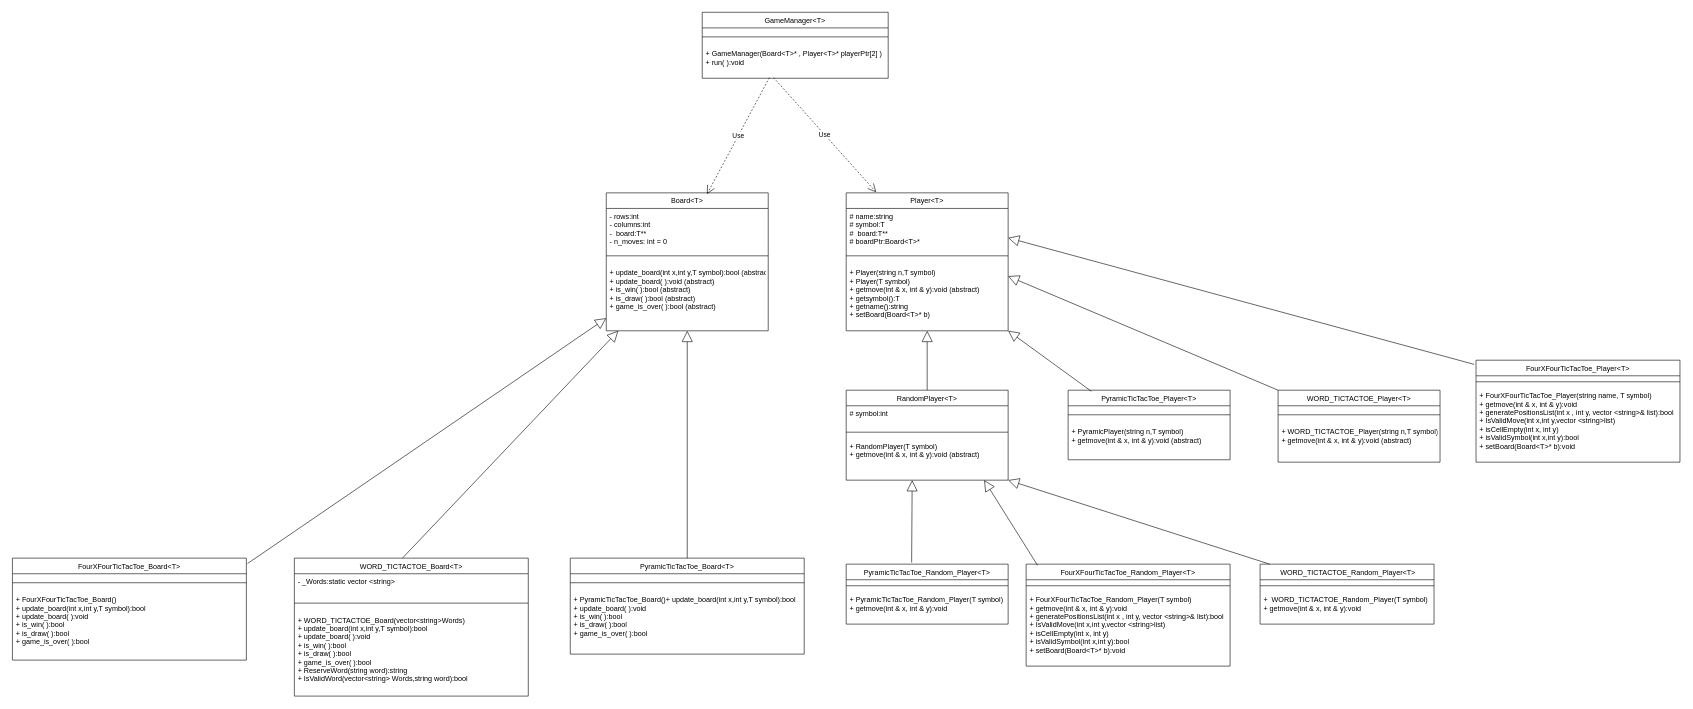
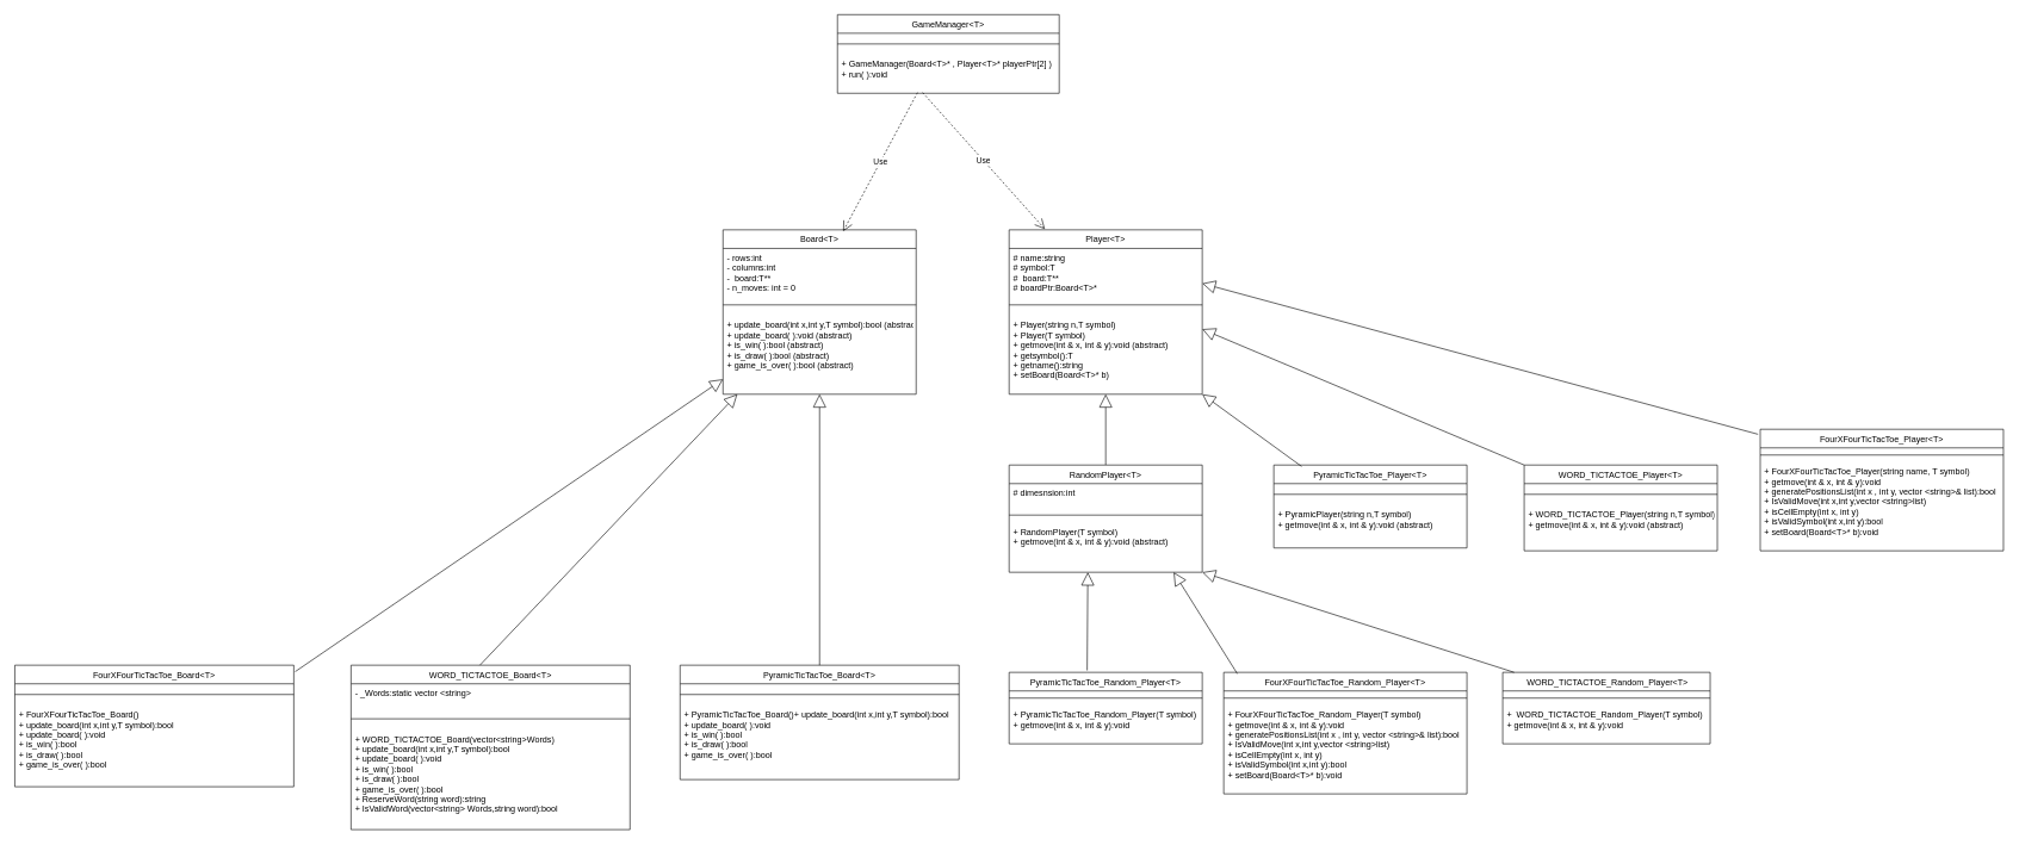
- <mxCell id="12" value="# symbol:int    &#10;                                " style="text;align=left;verticalAlign=top;spacingLeft=4;spacingRight=4;overflow=hidden;rotatable=0;points=[[0,0.5],[1,0.5]];portConstraint=eastwest;" vertex="1" parent="11"><mxGeometry y="26" width="270" height="34" as="geometry" /></mxCell>
+ <mxCell id="12" value="# dimesnsion:int    &#10;                                " style="text;align=left;verticalAlign=top;spacingLeft=4;spacingRight=4;overflow=hidden;rotatable=0;points=[[0,0.5],[1,0.5]];portConstraint=eastwest;" vertex="1" parent="11"><mxGeometry y="26" width="270" height="34" as="geometry" /></mxCell>
